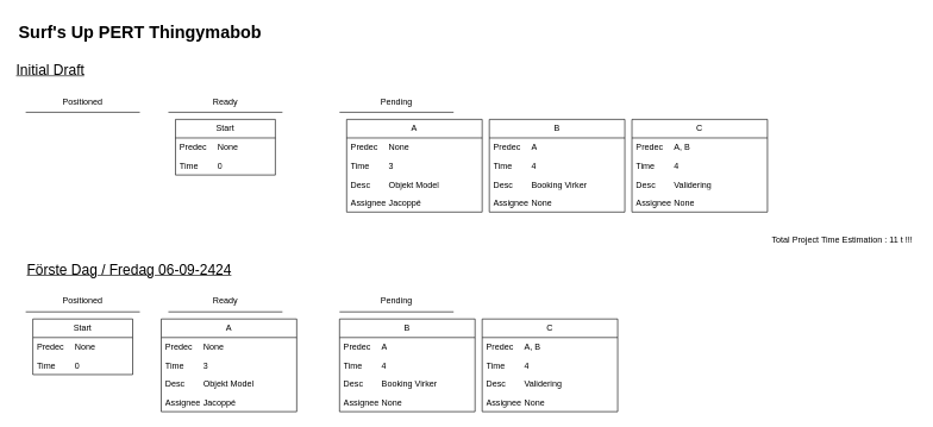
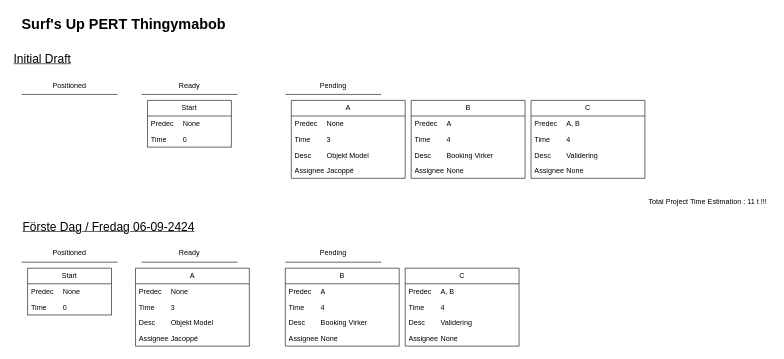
- <mxCell id="2" value="&lt;b&gt;&lt;font style=&quot;font-size: 24px;&quot;&gt;Surf's Up PERT Thingymabob&lt;/font&gt;&lt;/b&gt;" style="text;html=1;align=center;verticalAlign=middle;resizable=0;points=[];autosize=1;strokeColor=none;fillColor=none;" vertex="1" parent="1"><mxGeometry x="15" y="25" width="360" height="40" as="geometry" /></mxCell>
+ <mxCell id="2" value="&lt;b&gt;&lt;font style=&quot;font-size: 24px;&quot;&gt;Surf's Up PERT Thingymabob&lt;/font&gt;&lt;/b&gt;" style="text;html=1;align=center;verticalAlign=middle;resizable=0;points=[];autosize=1;strokeColor=none;fillColor=none;" vertex="1" parent="1"><mxGeometry x="25" y="20" width="360" height="40" as="geometry" /></mxCell>
